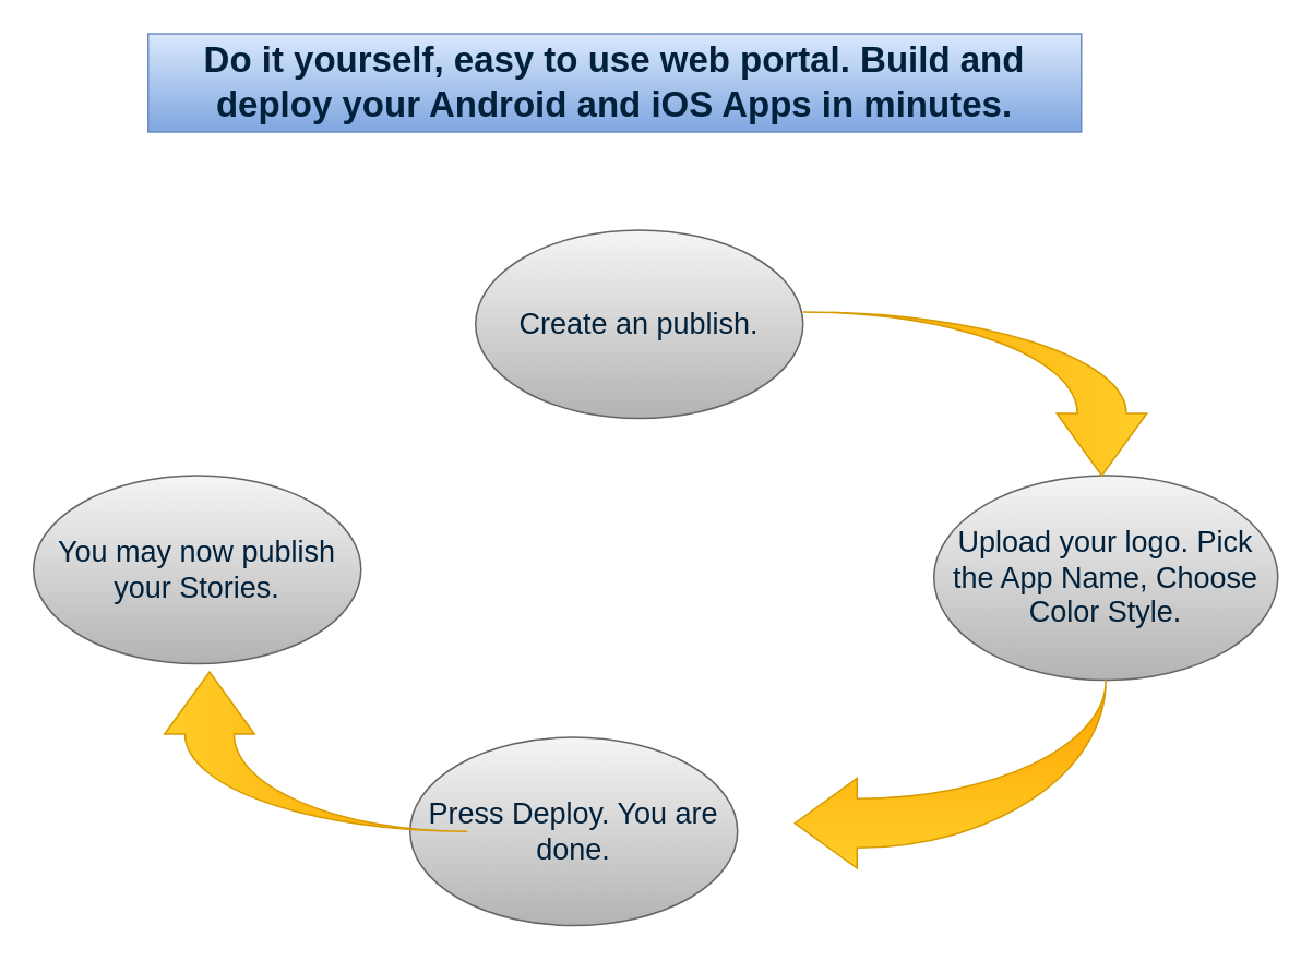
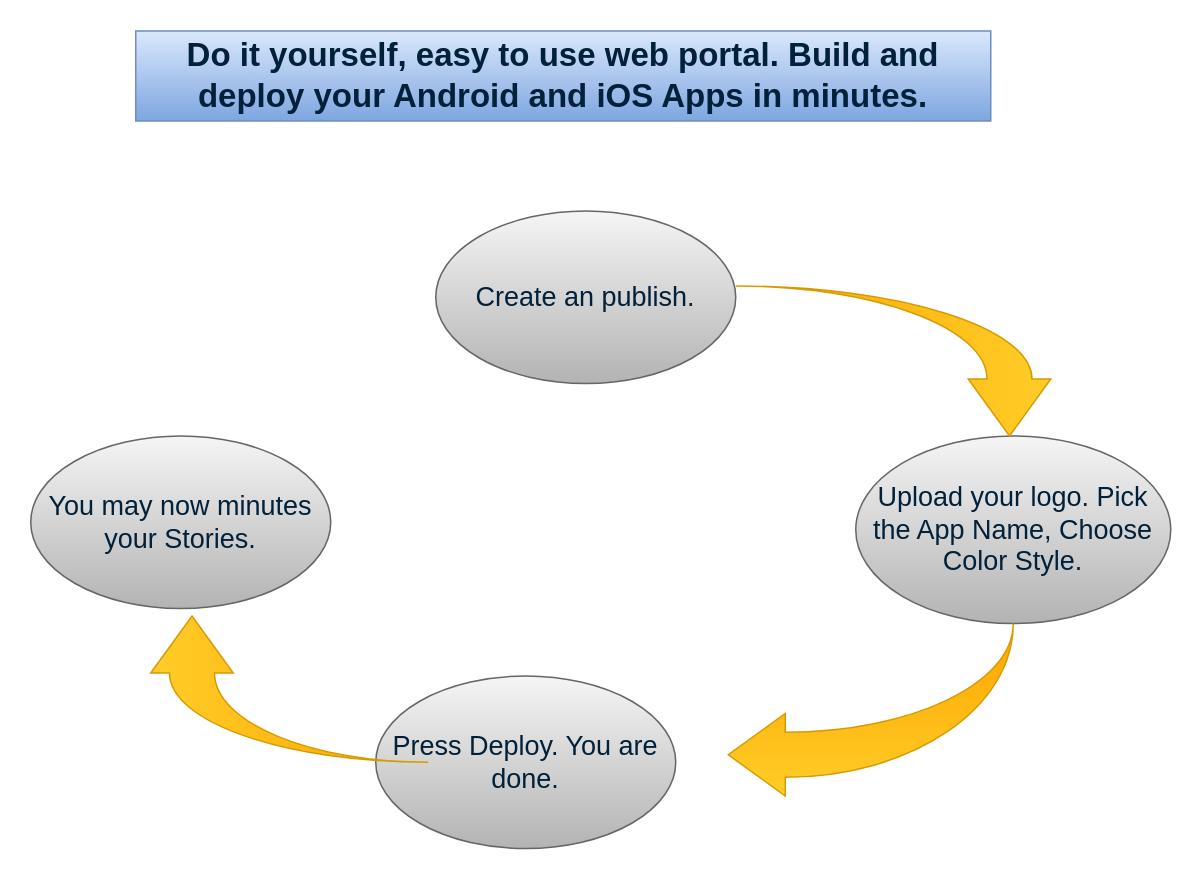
- <mxCell id="4" value="&lt;span style=&quot;color: rgb(1 , 32 , 58) ; font-family: , sans-serif ; font-size: 18px&quot;&gt;You may now publish your Stories.&lt;/span&gt;" style="ellipse;whiteSpace=wrap;html=1;gradientColor=#b3b3b3;fillColor=#f5f5f5;strokeColor=#666666;" vertex="1" parent="1"><mxGeometry x="20" y="290" width="200" height="115" as="geometry" /></mxCell>
+ <mxCell id="4" value="&lt;span style=&quot;color: rgb(1 , 32 , 58) ; font-family: , sans-serif ; font-size: 18px&quot;&gt;You may now minutes your Stories.&lt;/span&gt;" style="ellipse;whiteSpace=wrap;html=1;gradientColor=#b3b3b3;fillColor=#f5f5f5;strokeColor=#666666;" vertex="1" parent="1"><mxGeometry x="20" y="290" width="200" height="115" as="geometry" /></mxCell>
